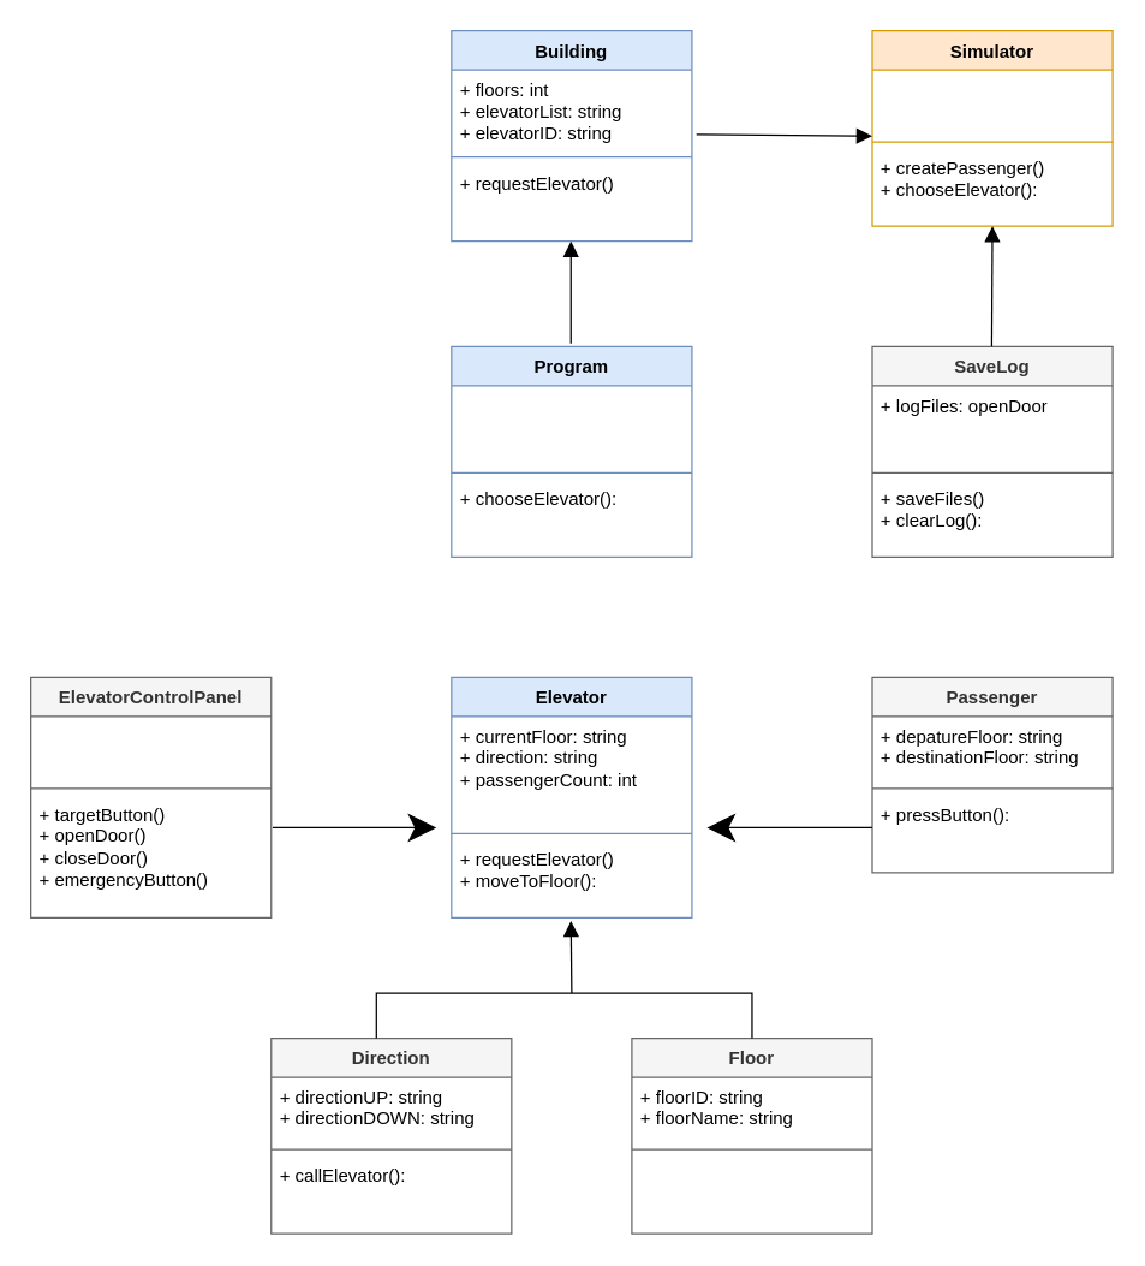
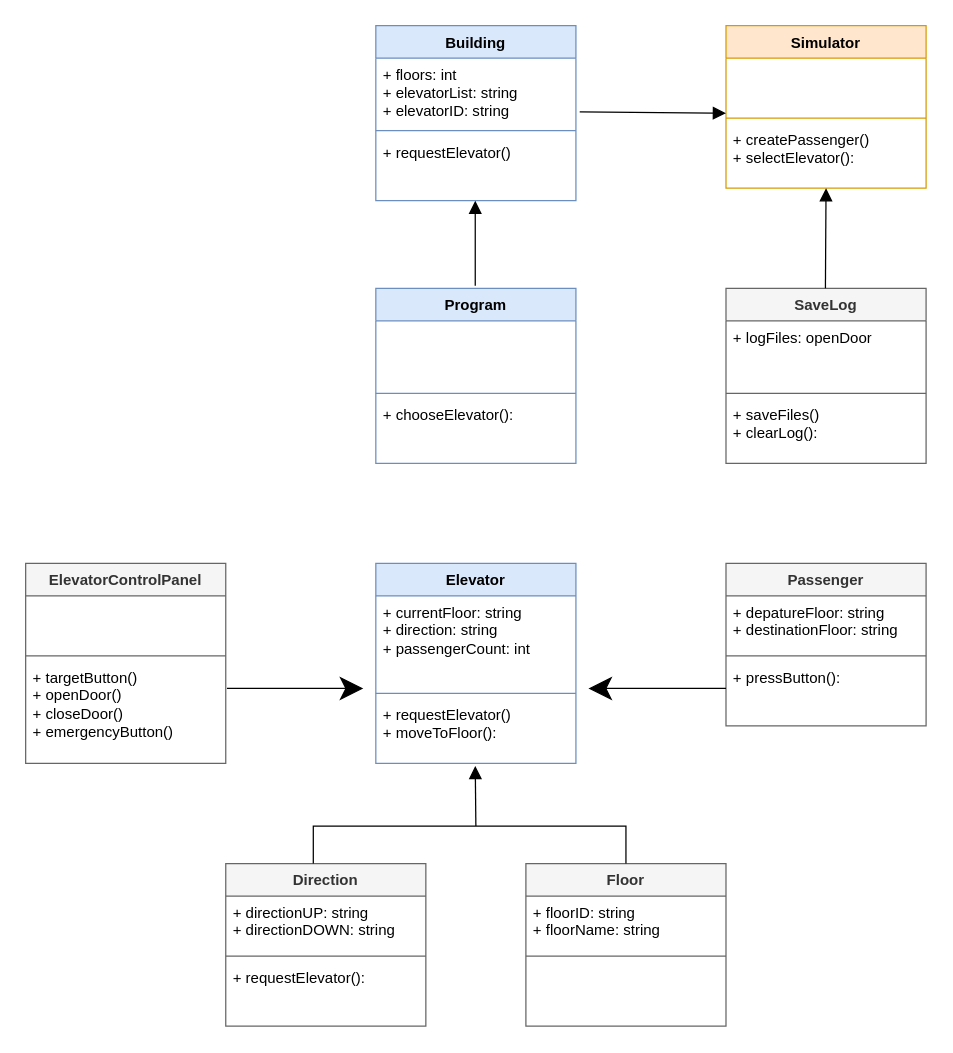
- <mxCell id="5" value="+ createPassenger()&lt;div&gt;+ chooseElevator():&lt;/div&gt;" style="text;strokeColor=none;fillColor=none;align=left;verticalAlign=top;spacingLeft=4;spacingRight=4;overflow=hidden;rotatable=0;points=[[0,0.5],[1,0.5]];portConstraint=eastwest;whiteSpace=wrap;html=1;" vertex="1" parent="2"><mxGeometry y="78" width="160" height="52" as="geometry" /></mxCell>
+ <mxCell id="5" value="+ createPassenger()&lt;div&gt;+ selectElevator():&lt;/div&gt;" style="text;strokeColor=none;fillColor=none;align=left;verticalAlign=top;spacingLeft=4;spacingRight=4;overflow=hidden;rotatable=0;points=[[0,0.5],[1,0.5]];portConstraint=eastwest;whiteSpace=wrap;html=1;" vertex="1" parent="2"><mxGeometry y="78" width="160" height="52" as="geometry" /></mxCell>
- <mxCell id="25" value="&lt;div&gt;+ callElevator():&lt;/div&gt;" style="text;strokeColor=none;fillColor=none;align=left;verticalAlign=top;spacingLeft=4;spacingRight=4;overflow=hidden;rotatable=0;points=[[0,0.5],[1,0.5]];portConstraint=eastwest;whiteSpace=wrap;html=1;" vertex="1" parent="22"><mxGeometry y="78" width="160" height="52" as="geometry" /></mxCell>
+ <mxCell id="25" value="&lt;div&gt;+ requestElevator():&lt;/div&gt;" style="text;strokeColor=none;fillColor=none;align=left;verticalAlign=top;spacingLeft=4;spacingRight=4;overflow=hidden;rotatable=0;points=[[0,0.5],[1,0.5]];portConstraint=eastwest;whiteSpace=wrap;html=1;" vertex="1" parent="22"><mxGeometry y="78" width="160" height="52" as="geometry" /></mxCell>
